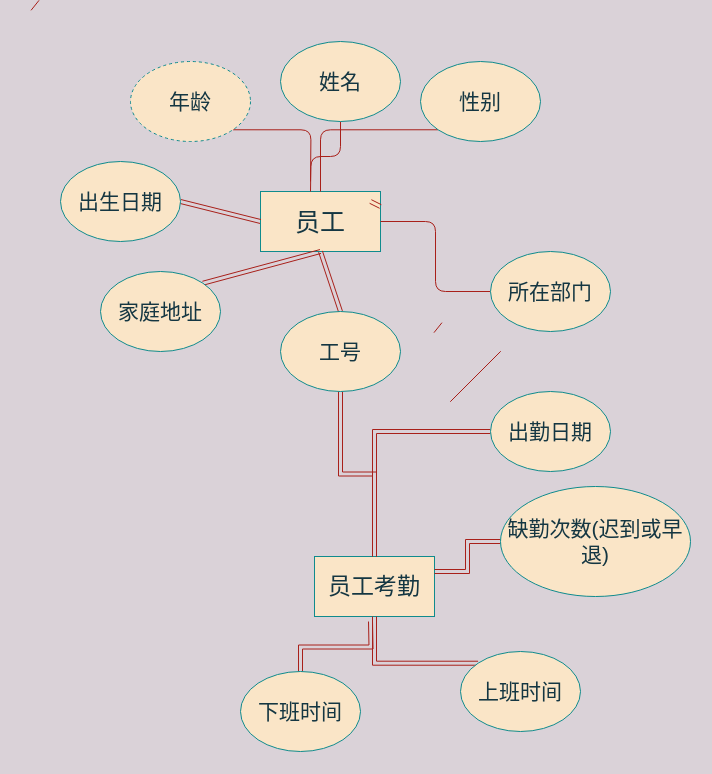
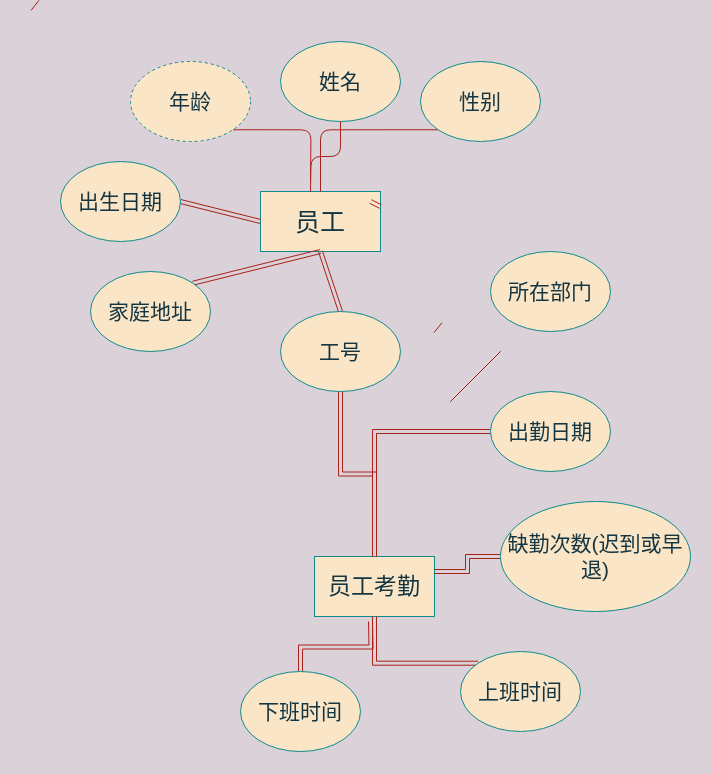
- <mxCell id="18" style="edgeStyle=orthogonalEdgeStyle;curved=0;rounded=1;sketch=0;orthogonalLoop=1;jettySize=auto;html=1;exitX=0;exitY=0.5;exitDx=0;exitDy=0;entryX=1;entryY=0.5;entryDx=0;entryDy=0;strokeColor=#A8201A;fillColor=#FAE5C7;fontColor=#143642;endArrow=none;endFill=0;" parent="1" source="19" target="2" edge="1"><mxGeometry relative="1" as="geometry" /></mxCell>
- <mxCell id="12" value="&lt;font style=&quot;font-size: 21px&quot;&gt;家庭地址&lt;/font&gt;" style="ellipse;whiteSpace=wrap;html=1;fillColor=#FAE5C7;strokeColor=#0F8B8D;fontColor=#143642;" parent="1" vertex="1"><mxGeometry x="100" y="250" width="120" height="80" as="geometry" /></mxCell>
+ <mxCell id="12" value="&lt;font style=&quot;font-size: 21px&quot;&gt;家庭地址&lt;/font&gt;" style="ellipse;whiteSpace=wrap;html=1;fillColor=#FAE5C7;strokeColor=#0F8B8D;fontColor=#143642;" parent="1" vertex="1"><mxGeometry x="90" y="250" width="120" height="80" as="geometry" /></mxCell>
- <mxCell id="27" value="&lt;font style=&quot;font-size: 21px&quot;&gt;缺勤次数(迟到或早退)&lt;/font&gt;" style="ellipse;whiteSpace=wrap;html=1;fillColor=#FAE5C7;strokeColor=#0F8B8D;fontColor=#143642;" parent="1" vertex="1"><mxGeometry x="500" y="465" width="190" height="110" as="geometry" /></mxCell>
+ <mxCell id="27" value="&lt;font style=&quot;font-size: 21px&quot;&gt;缺勤次数(迟到或早退)&lt;/font&gt;" style="ellipse;whiteSpace=wrap;html=1;fillColor=#FAE5C7;strokeColor=#0F8B8D;fontColor=#143642;" parent="1" vertex="1"><mxGeometry x="500" y="480" width="190" height="110" as="geometry" /></mxCell>
